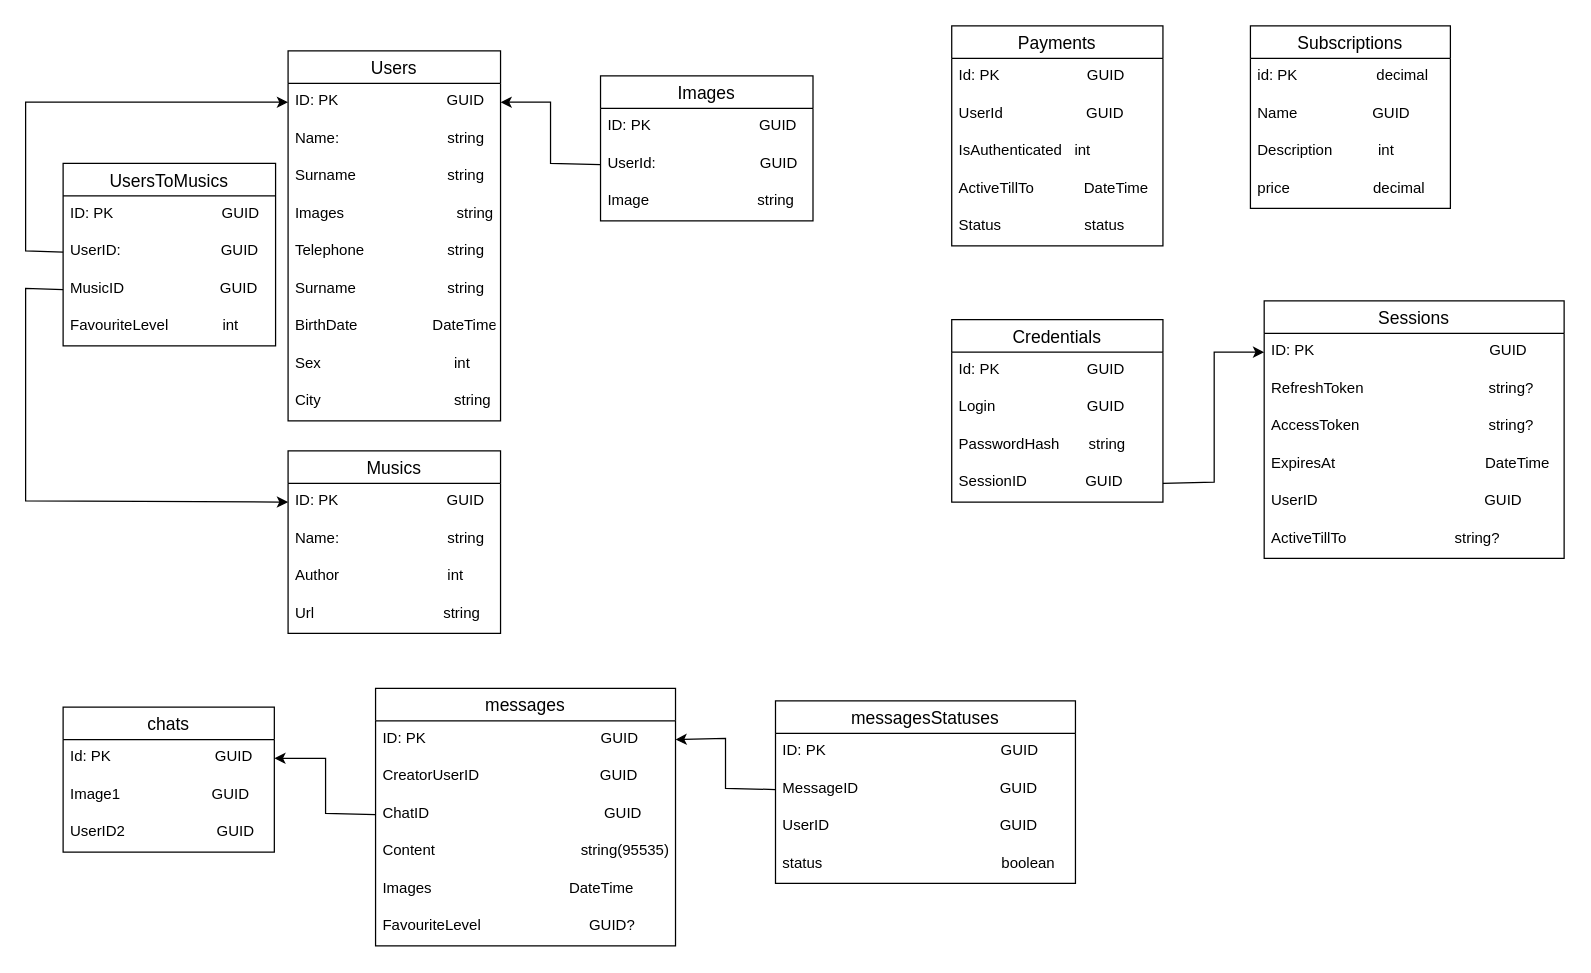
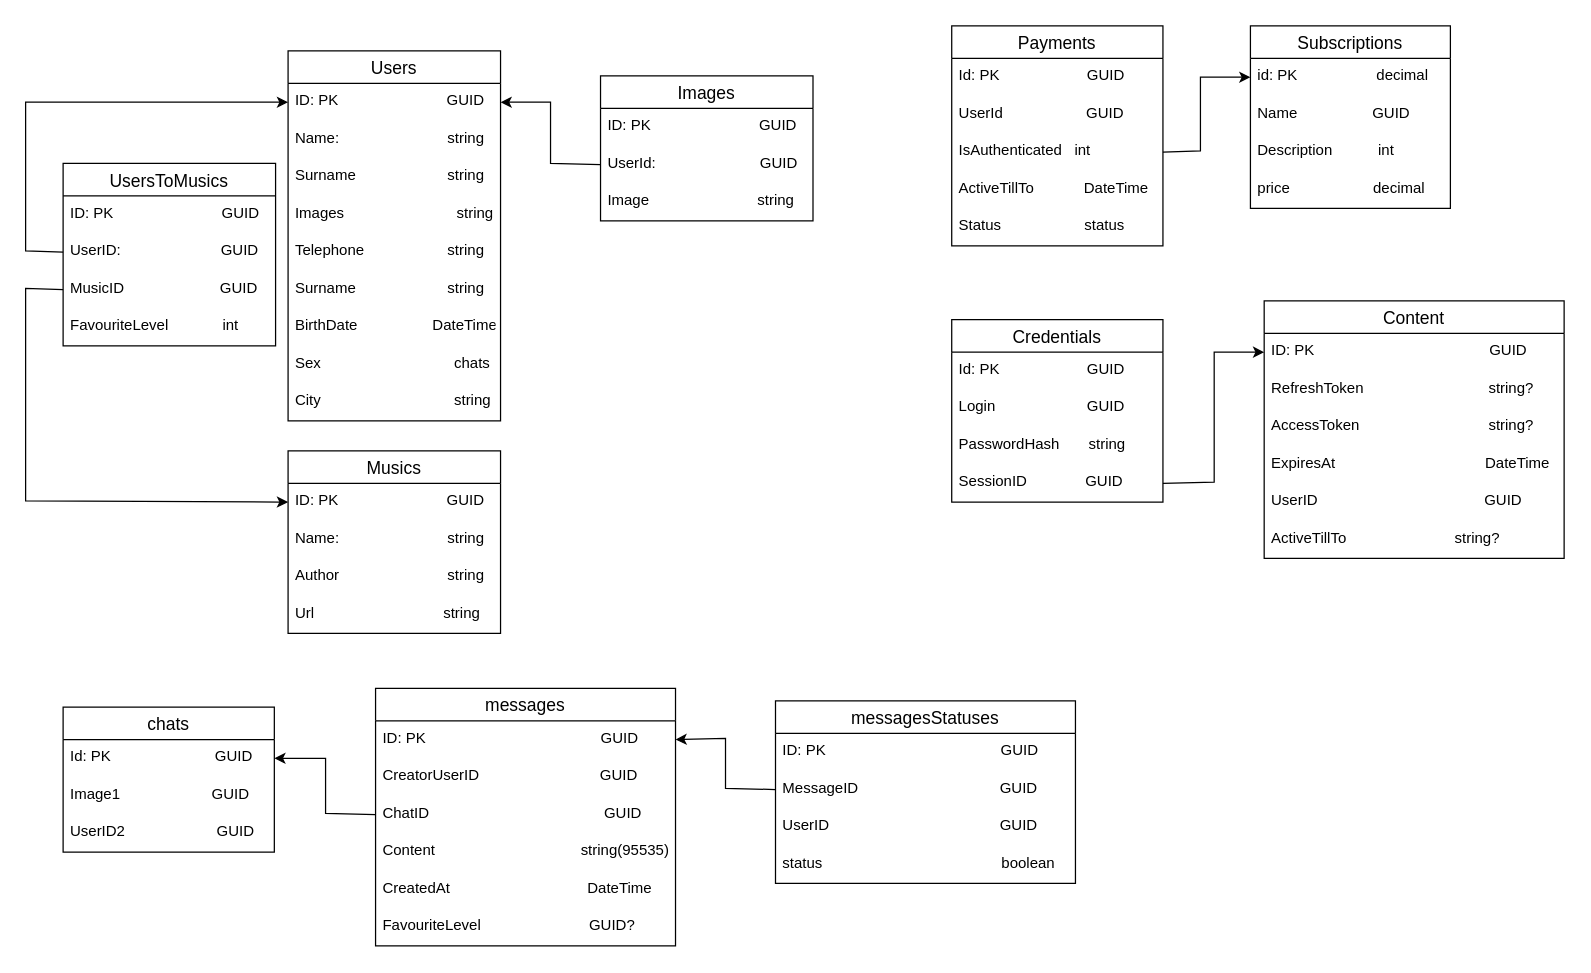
+ <mxCell id="30" value="" style="endArrow=classic;html=1;rounded=0;exitX=1;exitY=0.5;exitDx=0;exitDy=0;entryX=0;entryY=0.5;entryDx=0;entryDy=0;" parent="1" source="15" target="26" edge="1"><mxGeometry width="50" height="50" relative="1" as="geometry"><mxPoint x="720" y="330" as="sourcePoint" /><mxPoint x="770" y="280" as="targetPoint" /><Array as="points"><mxPoint x="960" y="120" /><mxPoint x="960" y="61" /></Array></mxGeometry></mxCell>
- <mxCell id="18" value="Sessions" style="swimlane;fontStyle=0;childLayout=stackLayout;horizontal=1;startSize=26;horizontalStack=0;resizeParent=1;resizeParentMax=0;resizeLast=0;collapsible=1;marginBottom=0;align=center;fontSize=14;" parent="1" vertex="1"><mxGeometry x="1011" y="240" width="240" height="206" as="geometry" /></mxCell>
+ <mxCell id="18" value="Content" style="swimlane;fontStyle=0;childLayout=stackLayout;horizontal=1;startSize=26;horizontalStack=0;resizeParent=1;resizeParentMax=0;resizeLast=0;collapsible=1;marginBottom=0;align=center;fontSize=14;" parent="1" vertex="1"><mxGeometry x="1011" y="240" width="240" height="206" as="geometry" /></mxCell>
- <mxCell id="10" value="Sex                                int" style="text;strokeColor=none;fillColor=none;spacingLeft=4;spacingRight=4;overflow=hidden;rotatable=0;points=[[0,0.5],[1,0.5]];portConstraint=eastwest;fontSize=12;" vertex="1" parent="2"><mxGeometry y="236" width="170" height="30" as="geometry" /></mxCell>
+ <mxCell id="10" value="Sex                                chats" style="text;strokeColor=none;fillColor=none;spacingLeft=4;spacingRight=4;overflow=hidden;rotatable=0;points=[[0,0.5],[1,0.5]];portConstraint=eastwest;fontSize=12;" vertex="1" parent="2"><mxGeometry y="236" width="170" height="30" as="geometry" /></mxCell>
- <mxCell id="39" value="Author                          int" style="text;strokeColor=none;fillColor=none;spacingLeft=4;spacingRight=4;overflow=hidden;rotatable=0;points=[[0,0.5],[1,0.5]];portConstraint=eastwest;fontSize=12;" parent="36" vertex="1"><mxGeometry y="86" width="170" height="30" as="geometry" /></mxCell>
+ <mxCell id="39" value="Author                          string" style="text;strokeColor=none;fillColor=none;spacingLeft=4;spacingRight=4;overflow=hidden;rotatable=0;points=[[0,0.5],[1,0.5]];portConstraint=eastwest;fontSize=12;" parent="36" vertex="1"><mxGeometry y="86" width="170" height="30" as="geometry" /></mxCell>
- <mxCell id="59" value="Images                                 DateTime" style="text;strokeColor=none;fillColor=none;spacingLeft=4;spacingRight=4;overflow=hidden;rotatable=0;points=[[0,0.5],[1,0.5]];portConstraint=eastwest;fontSize=12;" parent="54" vertex="1"><mxGeometry y="146" width="240" height="30" as="geometry" /></mxCell>
+ <mxCell id="59" value="CreatedAt                                 DateTime" style="text;strokeColor=none;fillColor=none;spacingLeft=4;spacingRight=4;overflow=hidden;rotatable=0;points=[[0,0.5],[1,0.5]];portConstraint=eastwest;fontSize=12;" parent="54" vertex="1"><mxGeometry y="146" width="240" height="30" as="geometry" /></mxCell>
